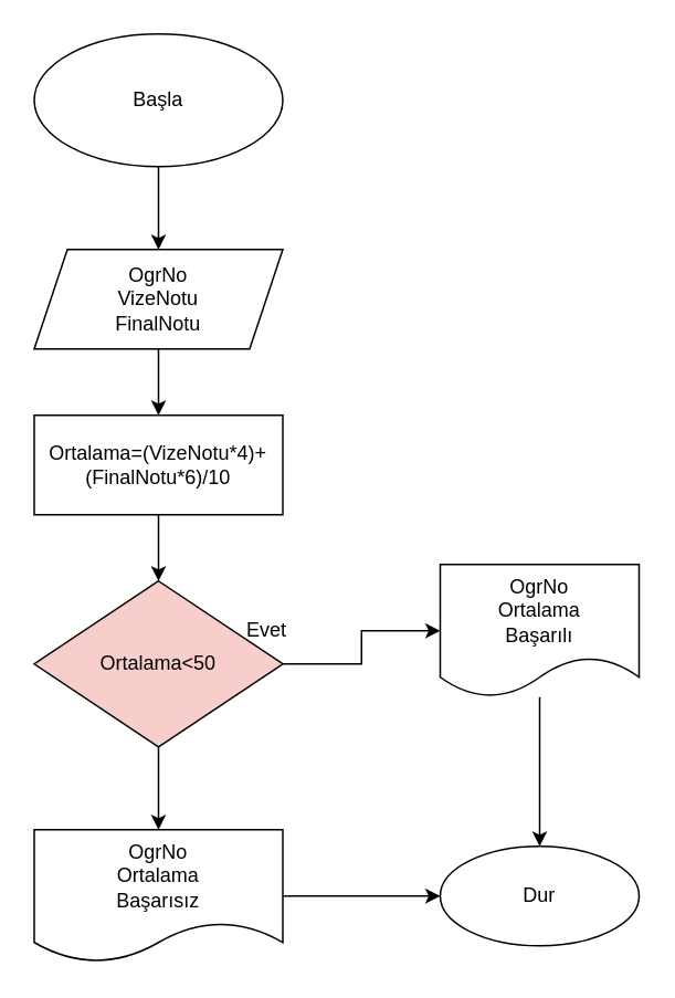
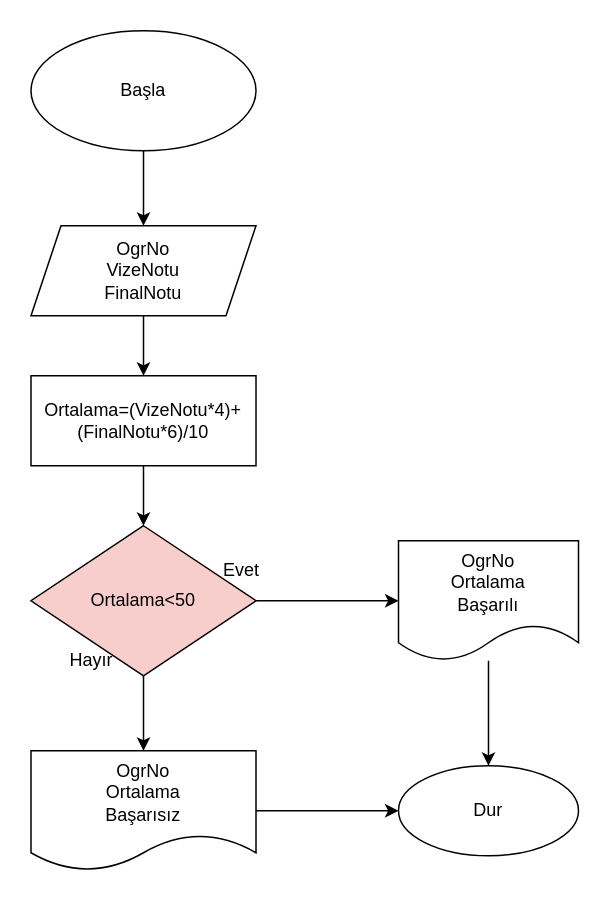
- <mxCell id="12" value="OgrNo&lt;br&gt;Ortalama&lt;br&gt;Başarılı" style="shape=document;whiteSpace=wrap;html=1;boundedLbl=1;" vertex="1" parent="1"><mxGeometry x="265" y="340" width="120" height="80" as="geometry" /></mxCell>
+ <mxCell id="12" value="OgrNo&lt;br&gt;Ortalama&lt;br&gt;Başarılı" style="shape=document;whiteSpace=wrap;html=1;boundedLbl=1;" vertex="1" parent="1"><mxGeometry x="265" y="360" width="120" height="80" as="geometry" /></mxCell>
+ <mxCell id="14" value="Hayır" style="text;html=1;align=center;verticalAlign=middle;resizable=0;points=[];autosize=1;strokeColor=none;fillColor=none;" vertex="1" parent="1"><mxGeometry x="40" y="430" width="40" height="20" as="geometry" /></mxCell>
